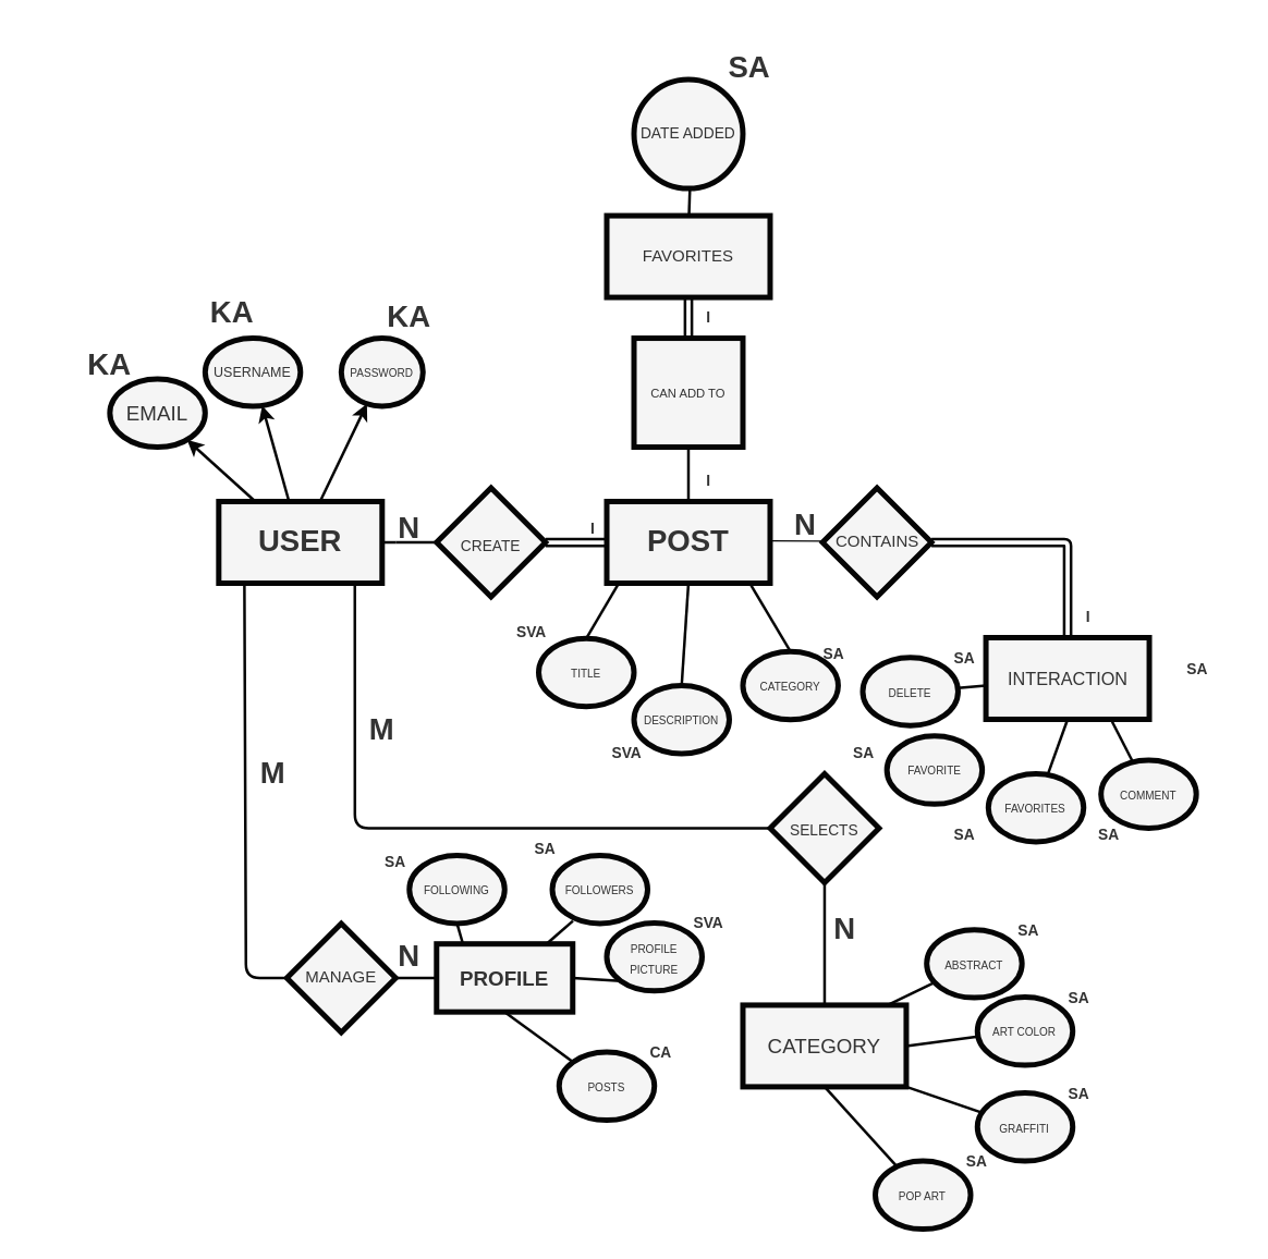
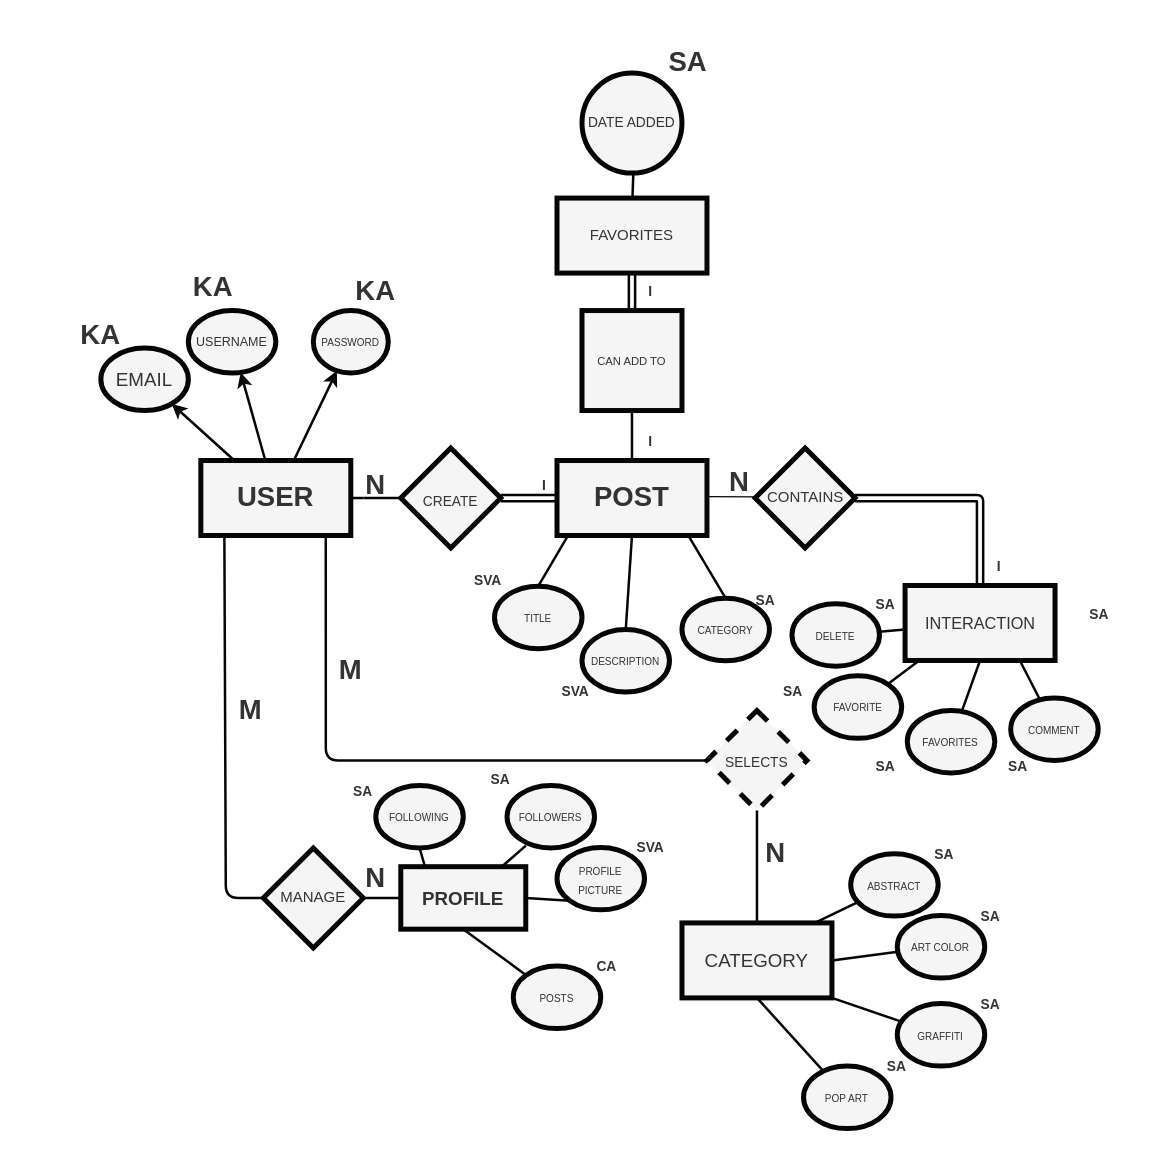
+ <mxCell id="64" value="" style="endArrow=none;html=1;strokeColor=#050505;strokeWidth=2;fontSize=8;fontColor=#050505;exitX=0.092;exitY=1.003;exitDx=0;exitDy=0;exitPerimeter=0;" parent="1" source="59" target="63" edge="1"><mxGeometry width="50" height="50" relative="1" as="geometry"><mxPoint x="741.25" y="560.95" as="sourcePoint" /><mxPoint x="595.77" y="560.28" as="targetPoint" /></mxGeometry></mxCell>
- <mxCell id="22" value="&lt;font style=&quot;font-size: 11px;&quot;&gt;SELECTS&lt;/font&gt;" style="rhombus;whiteSpace=wrap;html=1;fillColor=#f5f5f5;strokeColor=#050505;fontColor=#333333;rounded=0;strokeWidth=4;fontSize=15;" parent="1" vertex="1"><mxGeometry x="565" y="568" width="80" height="80" as="geometry" /></mxCell>
+ <mxCell id="22" value="&lt;font style=&quot;font-size: 11px;&quot;&gt;SELECTS&lt;/font&gt;" style="rhombus;whiteSpace=wrap;html=1;fillColor=#f5f5f5;strokeColor=#050505;fontColor=#333333;rounded=0;strokeWidth=4;fontSize=15;dashed=1;" parent="1" vertex="1"><mxGeometry x="565" y="568" width="80" height="80" as="geometry" /></mxCell>
